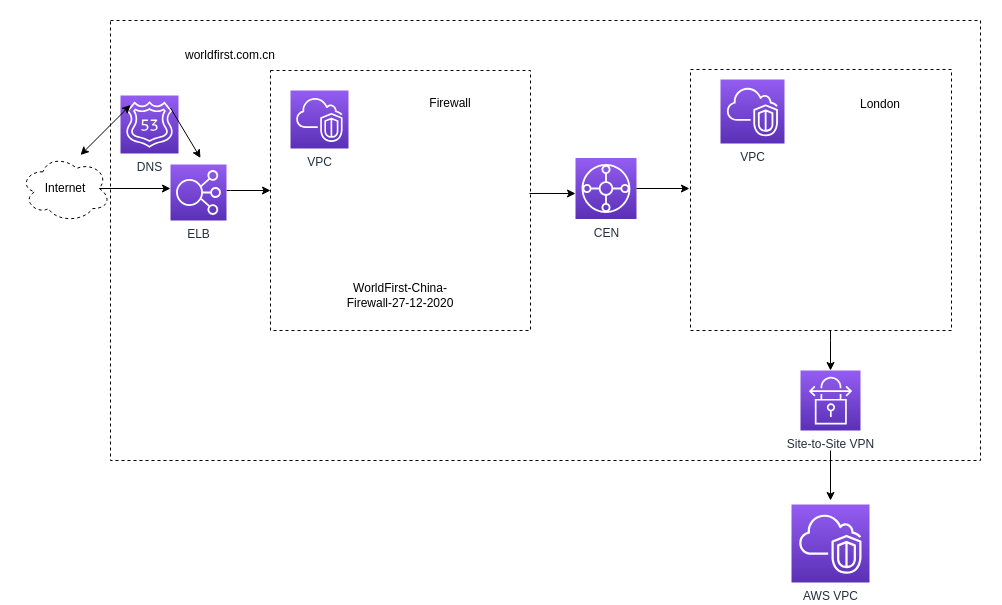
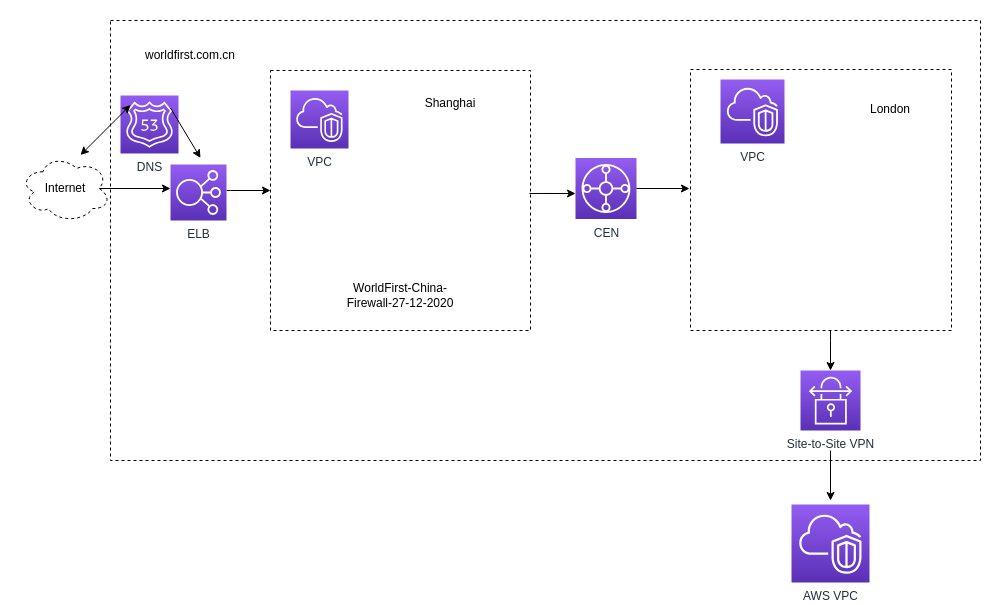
- <mxCell id="24" value="worldfirst.com.cn" style="text;html=1;strokeColor=none;fillColor=none;align=center;verticalAlign=middle;whiteSpace=wrap;rounded=0;shadow=0;dashed=1;" vertex="1" parent="1"><mxGeometry x="180" y="40" width="100" height="30" as="geometry" /></mxCell>
+ <mxCell id="24" value="worldfirst.com.cn" style="text;html=1;strokeColor=none;fillColor=none;align=center;verticalAlign=middle;whiteSpace=wrap;rounded=0;shadow=0;dashed=1;" vertex="1" parent="1"><mxGeometry x="140" y="40" width="100" height="30" as="geometry" /></mxCell>
- <mxCell id="7" value="Firewall" style="text;html=1;strokeColor=none;fillColor=none;align=center;verticalAlign=middle;whiteSpace=wrap;rounded=0;dashed=1;" vertex="1" parent="1"><mxGeometry x="420" y="88" width="60" height="30" as="geometry" /></mxCell>
+ <mxCell id="7" value="Shanghai" style="text;html=1;strokeColor=none;fillColor=none;align=center;verticalAlign=middle;whiteSpace=wrap;rounded=0;dashed=1;" vertex="1" parent="1"><mxGeometry x="420" y="88" width="60" height="30" as="geometry" /></mxCell>
- <mxCell id="8" value="London" style="text;html=1;strokeColor=none;fillColor=none;align=center;verticalAlign=middle;whiteSpace=wrap;rounded=0;dashed=1;" vertex="1" parent="1"><mxGeometry x="850" y="89" width="60" height="30" as="geometry" /></mxCell>
+ <mxCell id="8" value="London" style="text;html=1;strokeColor=none;fillColor=none;align=center;verticalAlign=middle;whiteSpace=wrap;rounded=0;dashed=1;" vertex="1" parent="1"><mxGeometry x="860" y="94" width="60" height="30" as="geometry" /></mxCell>
